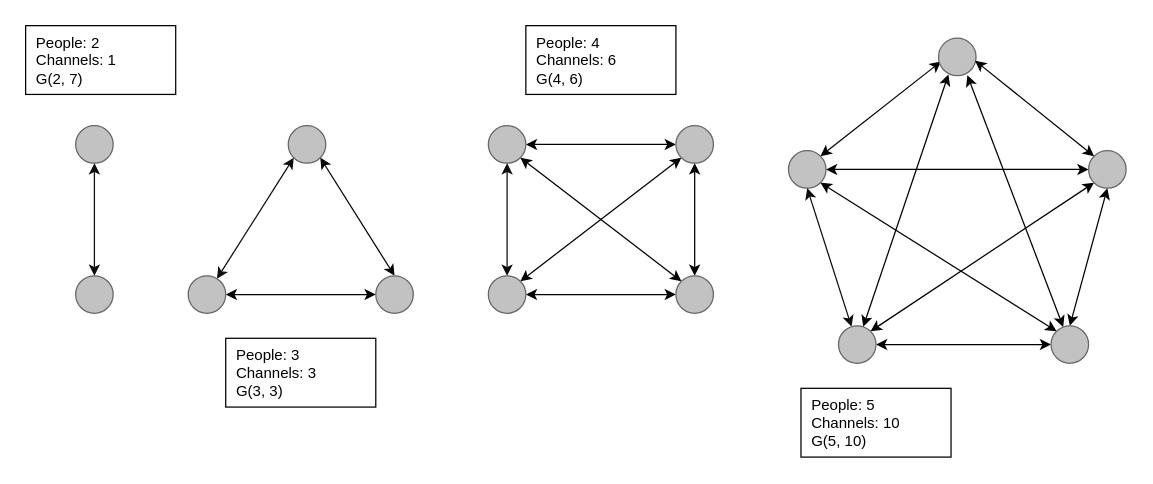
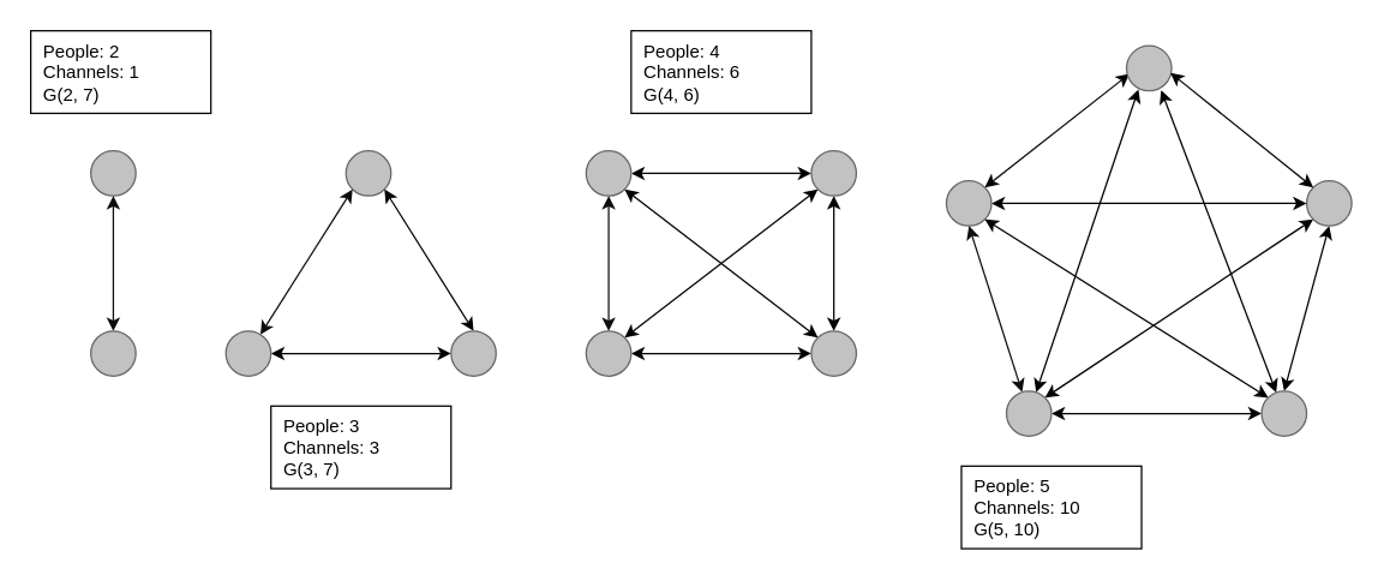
- <mxCell id="37" value="&amp;nbsp; People: 3&lt;div&gt;&amp;nbsp; Channels: 3&lt;/div&gt;&lt;div&gt;&amp;nbsp; G(3, 3)&lt;/div&gt;" style="rounded=0;whiteSpace=wrap;html=1;align=left;" vertex="1" parent="1"><mxGeometry x="180" y="270" width="120" height="55" as="geometry" /></mxCell>
+ <mxCell id="37" value="&amp;nbsp; People: 3&lt;div&gt;&amp;nbsp; Channels: 3&lt;/div&gt;&lt;div&gt;&amp;nbsp; G(3, 7)&lt;/div&gt;" style="rounded=0;whiteSpace=wrap;html=1;align=left;" vertex="1" parent="1"><mxGeometry x="180" y="270" width="120" height="55" as="geometry" /></mxCell>
